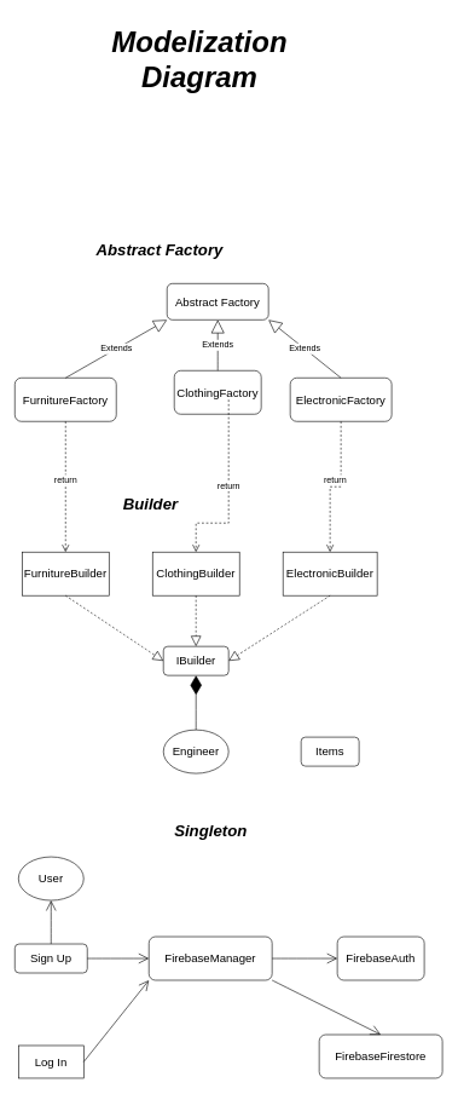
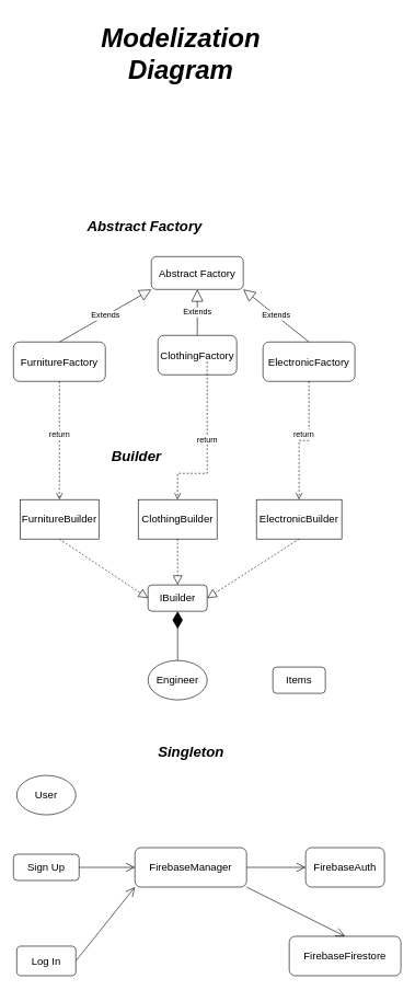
- <mxCell id="29" value="" style="endArrow=open;endFill=1;endSize=12;html=1;rounded=0;fontSize=12;curved=1;entryX=0.5;entryY=1;entryDx=0;entryDy=0;exitX=0.5;exitY=0;exitDx=0;exitDy=0;" parent="21" source="22" target="23" edge="1"><mxGeometry width="160" relative="1" as="geometry"><mxPoint x="-225" y="240" as="sourcePoint" /><mxPoint x="-65" y="240" as="targetPoint" /></mxGeometry></mxCell>
- <mxCell id="24" value="Log In" style="whiteSpace=wrap;html=1;fontSize=16;rounded=0;" parent="21" vertex="1"><mxGeometry x="5" y="310" width="90" height="45" as="geometry" /></mxCell>
+ <mxCell id="24" value="Log In" style="rounded=1;whiteSpace=wrap;html=1;fontSize=16;" parent="21" vertex="1"><mxGeometry x="5" y="310" width="90" height="45" as="geometry" /></mxCell>
